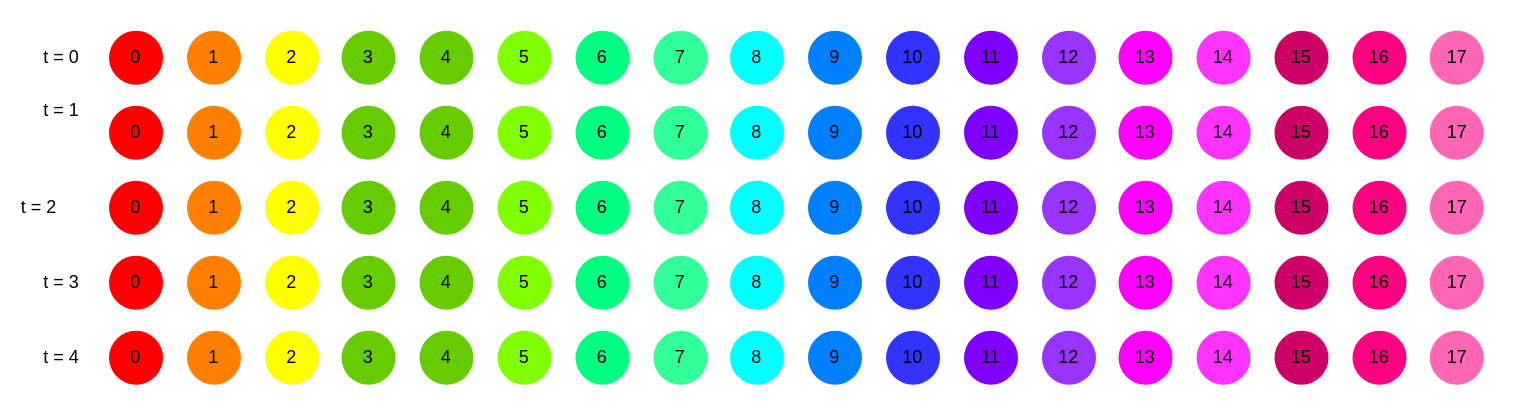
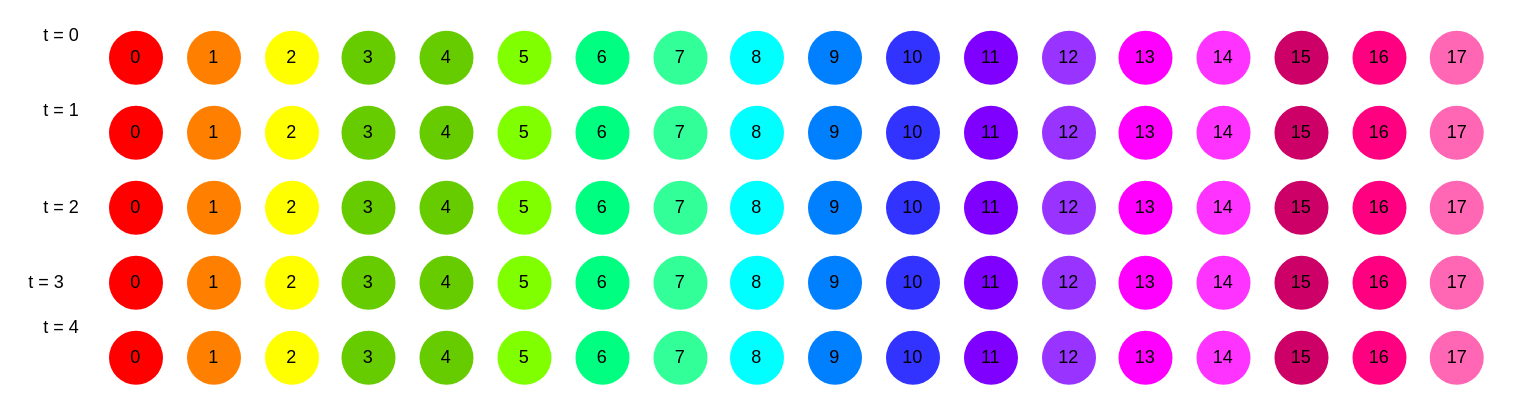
- <mxCell id="92" value="t = 0" style="text;html=1;align=center;verticalAlign=middle;resizable=0;points=[];autosize=1;" vertex="1" parent="1"><mxGeometry x="20" y="28" width="40" height="20" as="geometry" /></mxCell>
+ <mxCell id="92" value="t = 0" style="text;html=1;align=center;verticalAlign=middle;resizable=0;points=[];autosize=1;" vertex="1" parent="1"><mxGeometry x="20" y="13" width="40" height="20" as="geometry" /></mxCell>
- <mxCell id="94" value="t = 2" style="text;html=1;align=center;verticalAlign=middle;resizable=0;points=[];autosize=1;" vertex="1" parent="1"><mxGeometry x="5" y="128" width="40" height="20" as="geometry" /></mxCell>
+ <mxCell id="94" value="t = 2" style="text;html=1;align=center;verticalAlign=middle;resizable=0;points=[];autosize=1;" vertex="1" parent="1"><mxGeometry x="20" y="128" width="40" height="20" as="geometry" /></mxCell>
- <mxCell id="95" value="t = 3" style="text;html=1;align=center;verticalAlign=middle;resizable=0;points=[];autosize=1;" vertex="1" parent="1"><mxGeometry x="20" y="178" width="40" height="20" as="geometry" /></mxCell>
+ <mxCell id="95" value="t = 3" style="text;html=1;align=center;verticalAlign=middle;resizable=0;points=[];autosize=1;" vertex="1" parent="1"><mxGeometry x="10" y="178" width="40" height="20" as="geometry" /></mxCell>
- <mxCell id="96" value="t = 4" style="text;html=1;align=center;verticalAlign=middle;resizable=0;points=[];autosize=1;" vertex="1" parent="1"><mxGeometry x="20" y="228" width="40" height="20" as="geometry" /></mxCell>
+ <mxCell id="96" value="t = 4" style="text;html=1;align=center;verticalAlign=middle;resizable=0;points=[];autosize=1;" vertex="1" parent="1"><mxGeometry x="20" y="208" width="40" height="20" as="geometry" /></mxCell>
